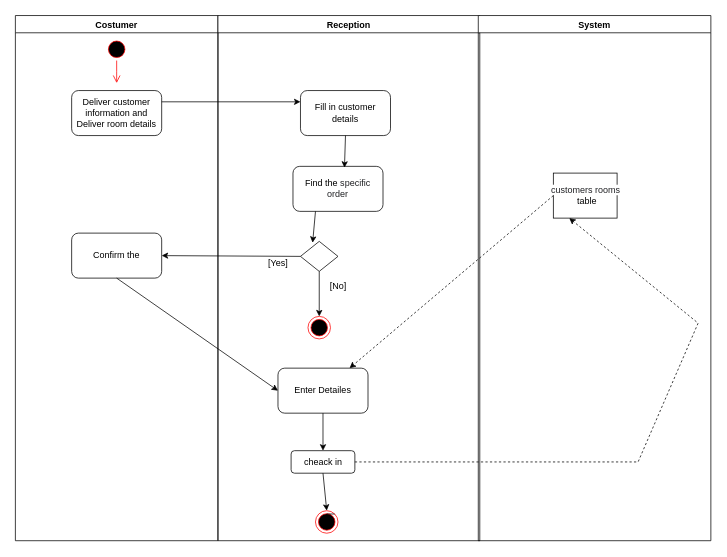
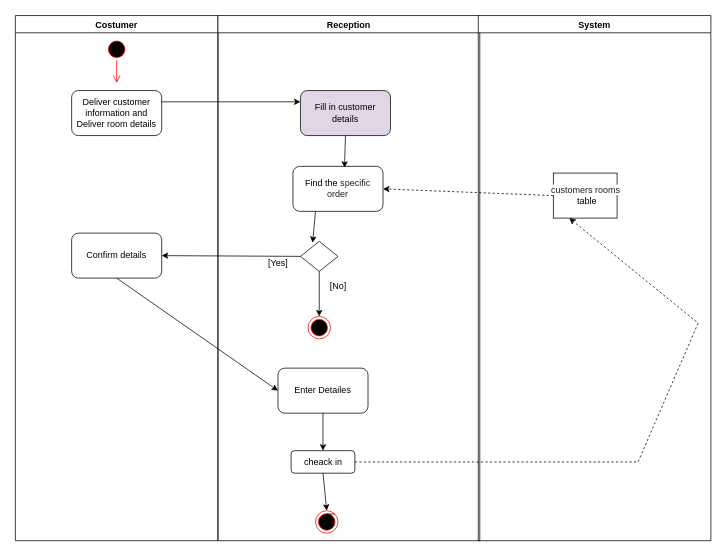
- <mxCell id="8" value="Fill in customer details" style="rounded=1;whiteSpace=wrap;html=1;" parent="7" vertex="1"><mxGeometry x="110" y="100" width="120" height="60" as="geometry" /></mxCell>
+ <mxCell id="8" value="Fill in customer details" style="rounded=1;whiteSpace=wrap;html=1;fillColor=#e1d5e7;" parent="7" vertex="1"><mxGeometry x="110" y="100" width="120" height="60" as="geometry" /></mxCell>
- <mxCell id="6" value="Confirm the" style="rounded=1;whiteSpace=wrap;html=1;" parent="2" vertex="1"><mxGeometry x="75" y="290" width="120" height="60" as="geometry" /></mxCell>
+ <mxCell id="6" value="Confirm details" style="rounded=1;whiteSpace=wrap;html=1;" parent="2" vertex="1"><mxGeometry x="75" y="290" width="120" height="60" as="geometry" /></mxCell>
- <mxCell id="29" value="" style="endArrow=classic;html=1;rounded=0;fontSize=12;exitX=0;exitY=0.5;exitDx=0;exitDy=0;dashed=1;" parent="1" source="23" target="12" edge="1"><mxGeometry width="50" height="50" relative="1" as="geometry"><mxPoint x="640" y="230" as="sourcePoint" /><mxPoint x="530" y="220" as="targetPoint" /></mxGeometry></mxCell>
+ <mxCell id="29" value="" style="endArrow=classic;html=1;rounded=0;fontSize=12;exitX=0;exitY=0.5;exitDx=0;exitDy=0;dashed=1;entryX=1;entryY=0.5;entryDx=0;entryDy=0;" parent="1" source="23" target="9" edge="1"><mxGeometry width="50" height="50" relative="1" as="geometry"><mxPoint x="640" y="230" as="sourcePoint" /><mxPoint x="530" y="220" as="targetPoint" /></mxGeometry></mxCell>
